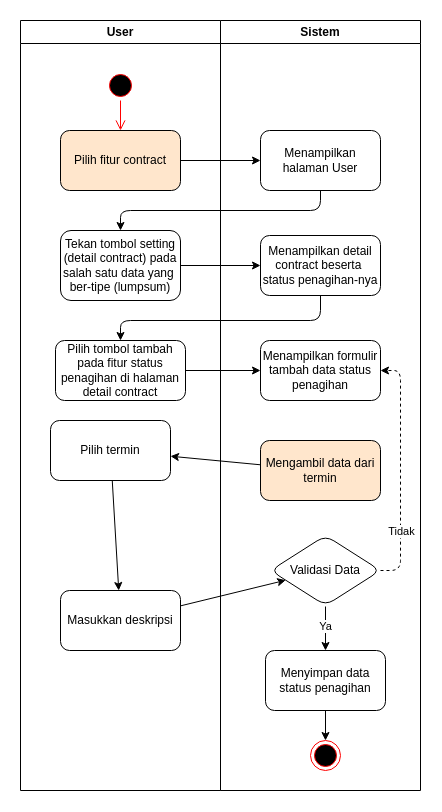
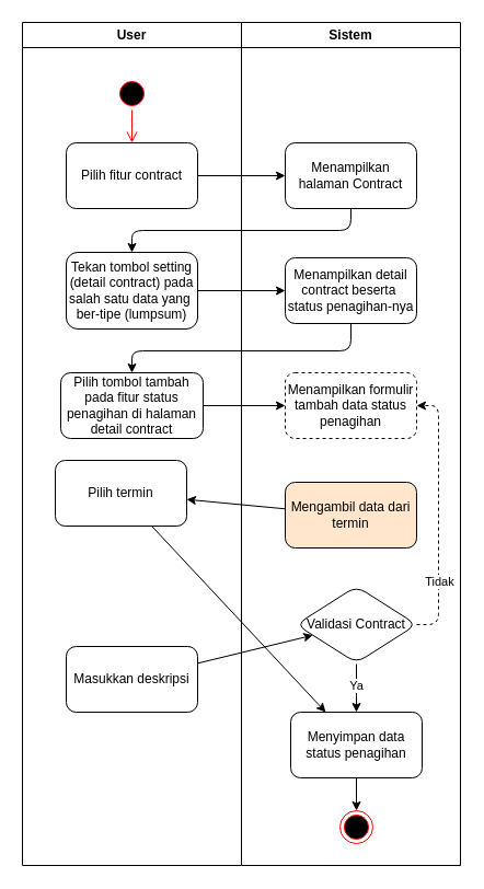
- <mxCell id="4" value="Pilih fitur contract" style="rounded=1;whiteSpace=wrap;html=1;fillColor=#ffe6cc;" parent="2" vertex="1"><mxGeometry x="40" y="110" width="120" height="60" as="geometry" /></mxCell>
+ <mxCell id="4" value="Pilih fitur contract" style="rounded=1;whiteSpace=wrap;html=1;" parent="2" vertex="1"><mxGeometry x="40" y="110" width="120" height="60" as="geometry" /></mxCell>
- <mxCell id="10" value="Menampilkan halaman User" style="rounded=1;whiteSpace=wrap;html=1;" parent="9" vertex="1"><mxGeometry x="40" y="110" width="120" height="60" as="geometry" /></mxCell>
+ <mxCell id="10" value="Menampilkan halaman Contract" style="rounded=1;whiteSpace=wrap;html=1;" parent="9" vertex="1"><mxGeometry x="40" y="110" width="120" height="60" as="geometry" /></mxCell>
- <mxCell id="21" value="Menampilkan formulir tambah data status penagihan" style="rounded=1;whiteSpace=wrap;html=1;" parent="1" vertex="1"><mxGeometry x="260" y="340" width="120" height="60" as="geometry" /></mxCell>
+ <mxCell id="21" value="Menampilkan formulir tambah data status penagihan" style="rounded=1;whiteSpace=wrap;html=1;dashed=1;" parent="1" vertex="1"><mxGeometry x="260" y="340" width="120" height="60" as="geometry" /></mxCell>
- <mxCell id="19" value="" style="edgeStyle=none;html=1;" parent="1" source="20" target="7" edge="1"><mxGeometry relative="1" as="geometry" /></mxCell>
+ <mxCell id="19" value="" style="edgeStyle=none;html=1;" parent="1" source="20" target="13" edge="1"><mxGeometry relative="1" as="geometry" /></mxCell>
- <mxCell id="26" value="Validasi Data" style="rhombus;whiteSpace=wrap;html=1;rounded=1;" parent="1" vertex="1"><mxGeometry x="270" y="535" width="110" height="70" as="geometry" /></mxCell>
+ <mxCell id="26" value="Validasi Contract" style="rhombus;whiteSpace=wrap;html=1;rounded=1;" parent="1" vertex="1"><mxGeometry x="270" y="535" width="110" height="70" as="geometry" /></mxCell>
